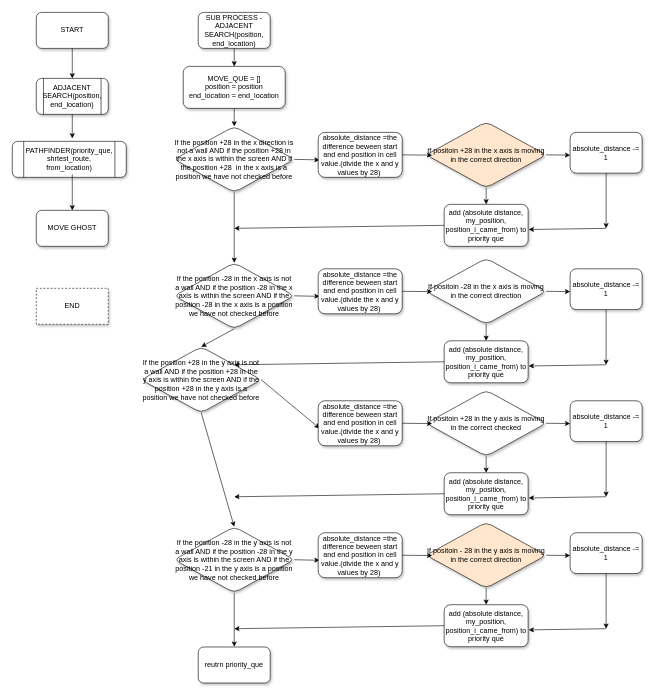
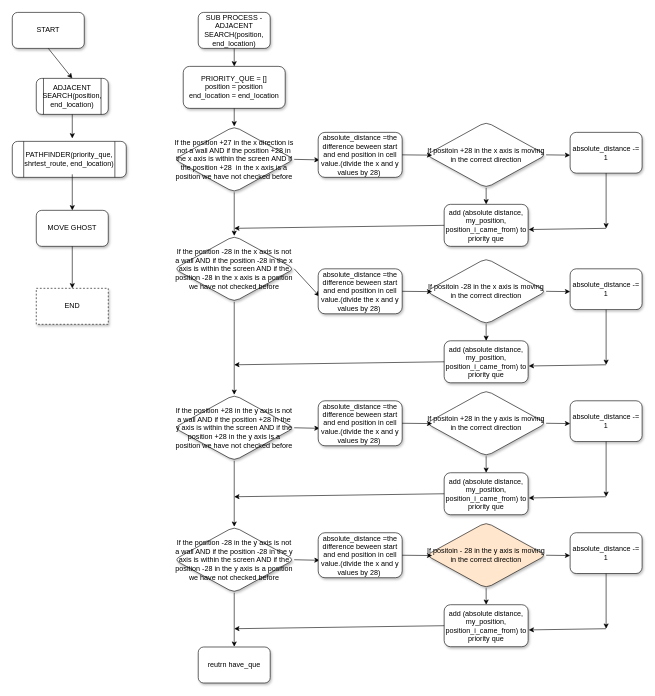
- <mxCell id="2" value="START" style="rounded=1;whiteSpace=wrap;html=1;shadow=1;" parent="1" vertex="1"><mxGeometry x="60" y="20" width="120" height="60" as="geometry" /></mxCell>
+ <mxCell id="2" value="START" style="rounded=1;whiteSpace=wrap;html=1;shadow=1;" parent="1" vertex="1"><mxGeometry x="20" y="20" width="120" height="60" as="geometry" /></mxCell>
- <mxCell id="13" value="MOVE_QUE = []&lt;br&gt;position = position&lt;br&gt;end_location = end_location" style="rounded=1;whiteSpace=wrap;html=1;shadow=1;" parent="1" vertex="1"><mxGeometry x="305" y="110" width="170" height="70" as="geometry" /></mxCell>
+ <mxCell id="13" value="PRIORITY_QUE = []&lt;br&gt;position = position&lt;br&gt;end_location = end_location" style="rounded=1;whiteSpace=wrap;html=1;shadow=1;" parent="1" vertex="1"><mxGeometry x="305" y="110" width="170" height="70" as="geometry" /></mxCell>
- <mxCell id="18" value="If positoin +28 in the x axis is moving in the correct direction" style="rhombus;whiteSpace=wrap;html=1;rounded=1;shadow=1;fillColor=#ffe6cc;" parent="1" vertex="1"><mxGeometry x="710" y="202.5" width="200" height="110" as="geometry" /></mxCell>
+ <mxCell id="18" value="If positoin +28 in the x axis is moving in the correct direction" style="rhombus;whiteSpace=wrap;html=1;rounded=1;shadow=1;" parent="1" vertex="1"><mxGeometry x="710" y="202.5" width="200" height="110" as="geometry" /></mxCell>
- <mxCell id="5" value="PATHFINDER(priority_que, shrtest_route, from_location)" style="shape=process;whiteSpace=wrap;html=1;backgroundOutline=1;rounded=1;shadow=1;" parent="1" vertex="1"><mxGeometry x="20" y="235" width="190" height="60" as="geometry" /></mxCell>
+ <mxCell id="5" value="PATHFINDER(priority_que, shrtest_route, end_location)" style="shape=process;whiteSpace=wrap;html=1;backgroundOutline=1;rounded=1;shadow=1;" parent="1" vertex="1"><mxGeometry x="20" y="235" width="190" height="60" as="geometry" /></mxCell>
- <mxCell id="15" value="If the position +28 in the x direction is not a wall AND if the position +28 in the x axis is within the screen AND if the position +28&amp;nbsp; in the x axis is a position we have not checked before" style="rhombus;whiteSpace=wrap;html=1;rounded=1;shadow=1;" parent="1" vertex="1"><mxGeometry x="290" y="210" width="200" height="110" as="geometry" /></mxCell>
+ <mxCell id="15" value="If the position +27 in the x direction is not a wall AND if the position +28 in the x axis is within the screen AND if the position +28&amp;nbsp; in the x axis is a position we have not checked before" style="rhombus;whiteSpace=wrap;html=1;rounded=1;shadow=1;" parent="1" vertex="1"><mxGeometry x="290" y="210" width="200" height="110" as="geometry" /></mxCell>
+ <mxCell id="9" value="" style="endArrow=classic;html=1;exitX=0.5;exitY=1;exitDx=0;exitDy=0;entryX=0.5;entryY=0;entryDx=0;entryDy=0;" parent="1" source="8" target="10" edge="1"><mxGeometry width="50" height="50" relative="1" as="geometry"><mxPoint x="340" y="360" as="sourcePoint" /><mxPoint x="120" y="590" as="targetPoint" /></mxGeometry></mxCell>
- <mxCell id="28" value="If the position -28 in the x axis is not a wall AND if the position -28 in the x axis is within the screen AND if the position -28 in the x axis is a position we have not checked before" style="rhombus;whiteSpace=wrap;html=1;rounded=1;shadow=1;" parent="1" vertex="1"><mxGeometry x="290" y="437.5" width="200" height="110" as="geometry" /></mxCell>
+ <mxCell id="28" value="If the position -28 in the x axis is not a wall AND if the position -28 in the x axis is within the screen AND if the position -28 in the x axis is a position we have not checked before" style="rhombus;whiteSpace=wrap;html=1;rounded=1;shadow=1;" parent="1" vertex="1"><mxGeometry x="290" y="392.5" width="200" height="110" as="geometry" /></mxCell>
- <mxCell id="41" value="If the position +28 in the y axis is not a wall AND if the position +28 in the y axis is within the screen AND if the position +28 in the y axis is a position we have not checked before" style="rhombus;whiteSpace=wrap;html=1;rounded=1;shadow=1;" parent="1" vertex="1"><mxGeometry x="235" y="577.5" width="200" height="110" as="geometry" /></mxCell>
+ <mxCell id="41" value="If the position +28 in the y axis is not a wall AND if the position +28 in the y axis is within the screen AND if the position +28 in the y axis is a position we have not checked before" style="rhombus;whiteSpace=wrap;html=1;rounded=1;shadow=1;" parent="1" vertex="1"><mxGeometry x="290" y="657.5" width="200" height="110" as="geometry" /></mxCell>
- <mxCell id="44" value="If positoin +28 in the y axis is moving in the correct checked" style="rhombus;whiteSpace=wrap;html=1;rounded=1;shadow=1;" parent="1" vertex="1"><mxGeometry x="710" y="650" width="200" height="110" as="geometry" /></mxCell>
+ <mxCell id="44" value="If positoin +28 in the y axis is moving in the correct direction" style="rhombus;whiteSpace=wrap;html=1;rounded=1;shadow=1;" parent="1" vertex="1"><mxGeometry x="710" y="650" width="200" height="110" as="geometry" /></mxCell>
- <mxCell id="54" value="If the position -28 in the y axis is not a wall AND if the position -28 in the y axis is within the screen AND if the position -21 in the y axis is a position we have not checked before" style="rhombus;whiteSpace=wrap;html=1;rounded=1;shadow=1;" parent="1" vertex="1"><mxGeometry x="290" y="877.5" width="200" height="110" as="geometry" /></mxCell>
+ <mxCell id="54" value="If the position -28 in the y axis is not a wall AND if the position -28 in the y axis is within the screen AND if the position -28 in the y axis is a position we have not checked before" style="rhombus;whiteSpace=wrap;html=1;rounded=1;shadow=1;" parent="1" vertex="1"><mxGeometry x="290" y="877.5" width="200" height="110" as="geometry" /></mxCell>
- <mxCell id="67" value="reutrn priority_que" style="rounded=1;whiteSpace=wrap;html=1;shadow=1;" parent="1" vertex="1"><mxGeometry x="330" y="1078" width="120" height="60" as="geometry" /></mxCell>
+ <mxCell id="67" value="reutrn have_que" style="rounded=1;whiteSpace=wrap;html=1;shadow=1;" parent="1" vertex="1"><mxGeometry x="330" y="1078" width="120" height="60" as="geometry" /></mxCell>
